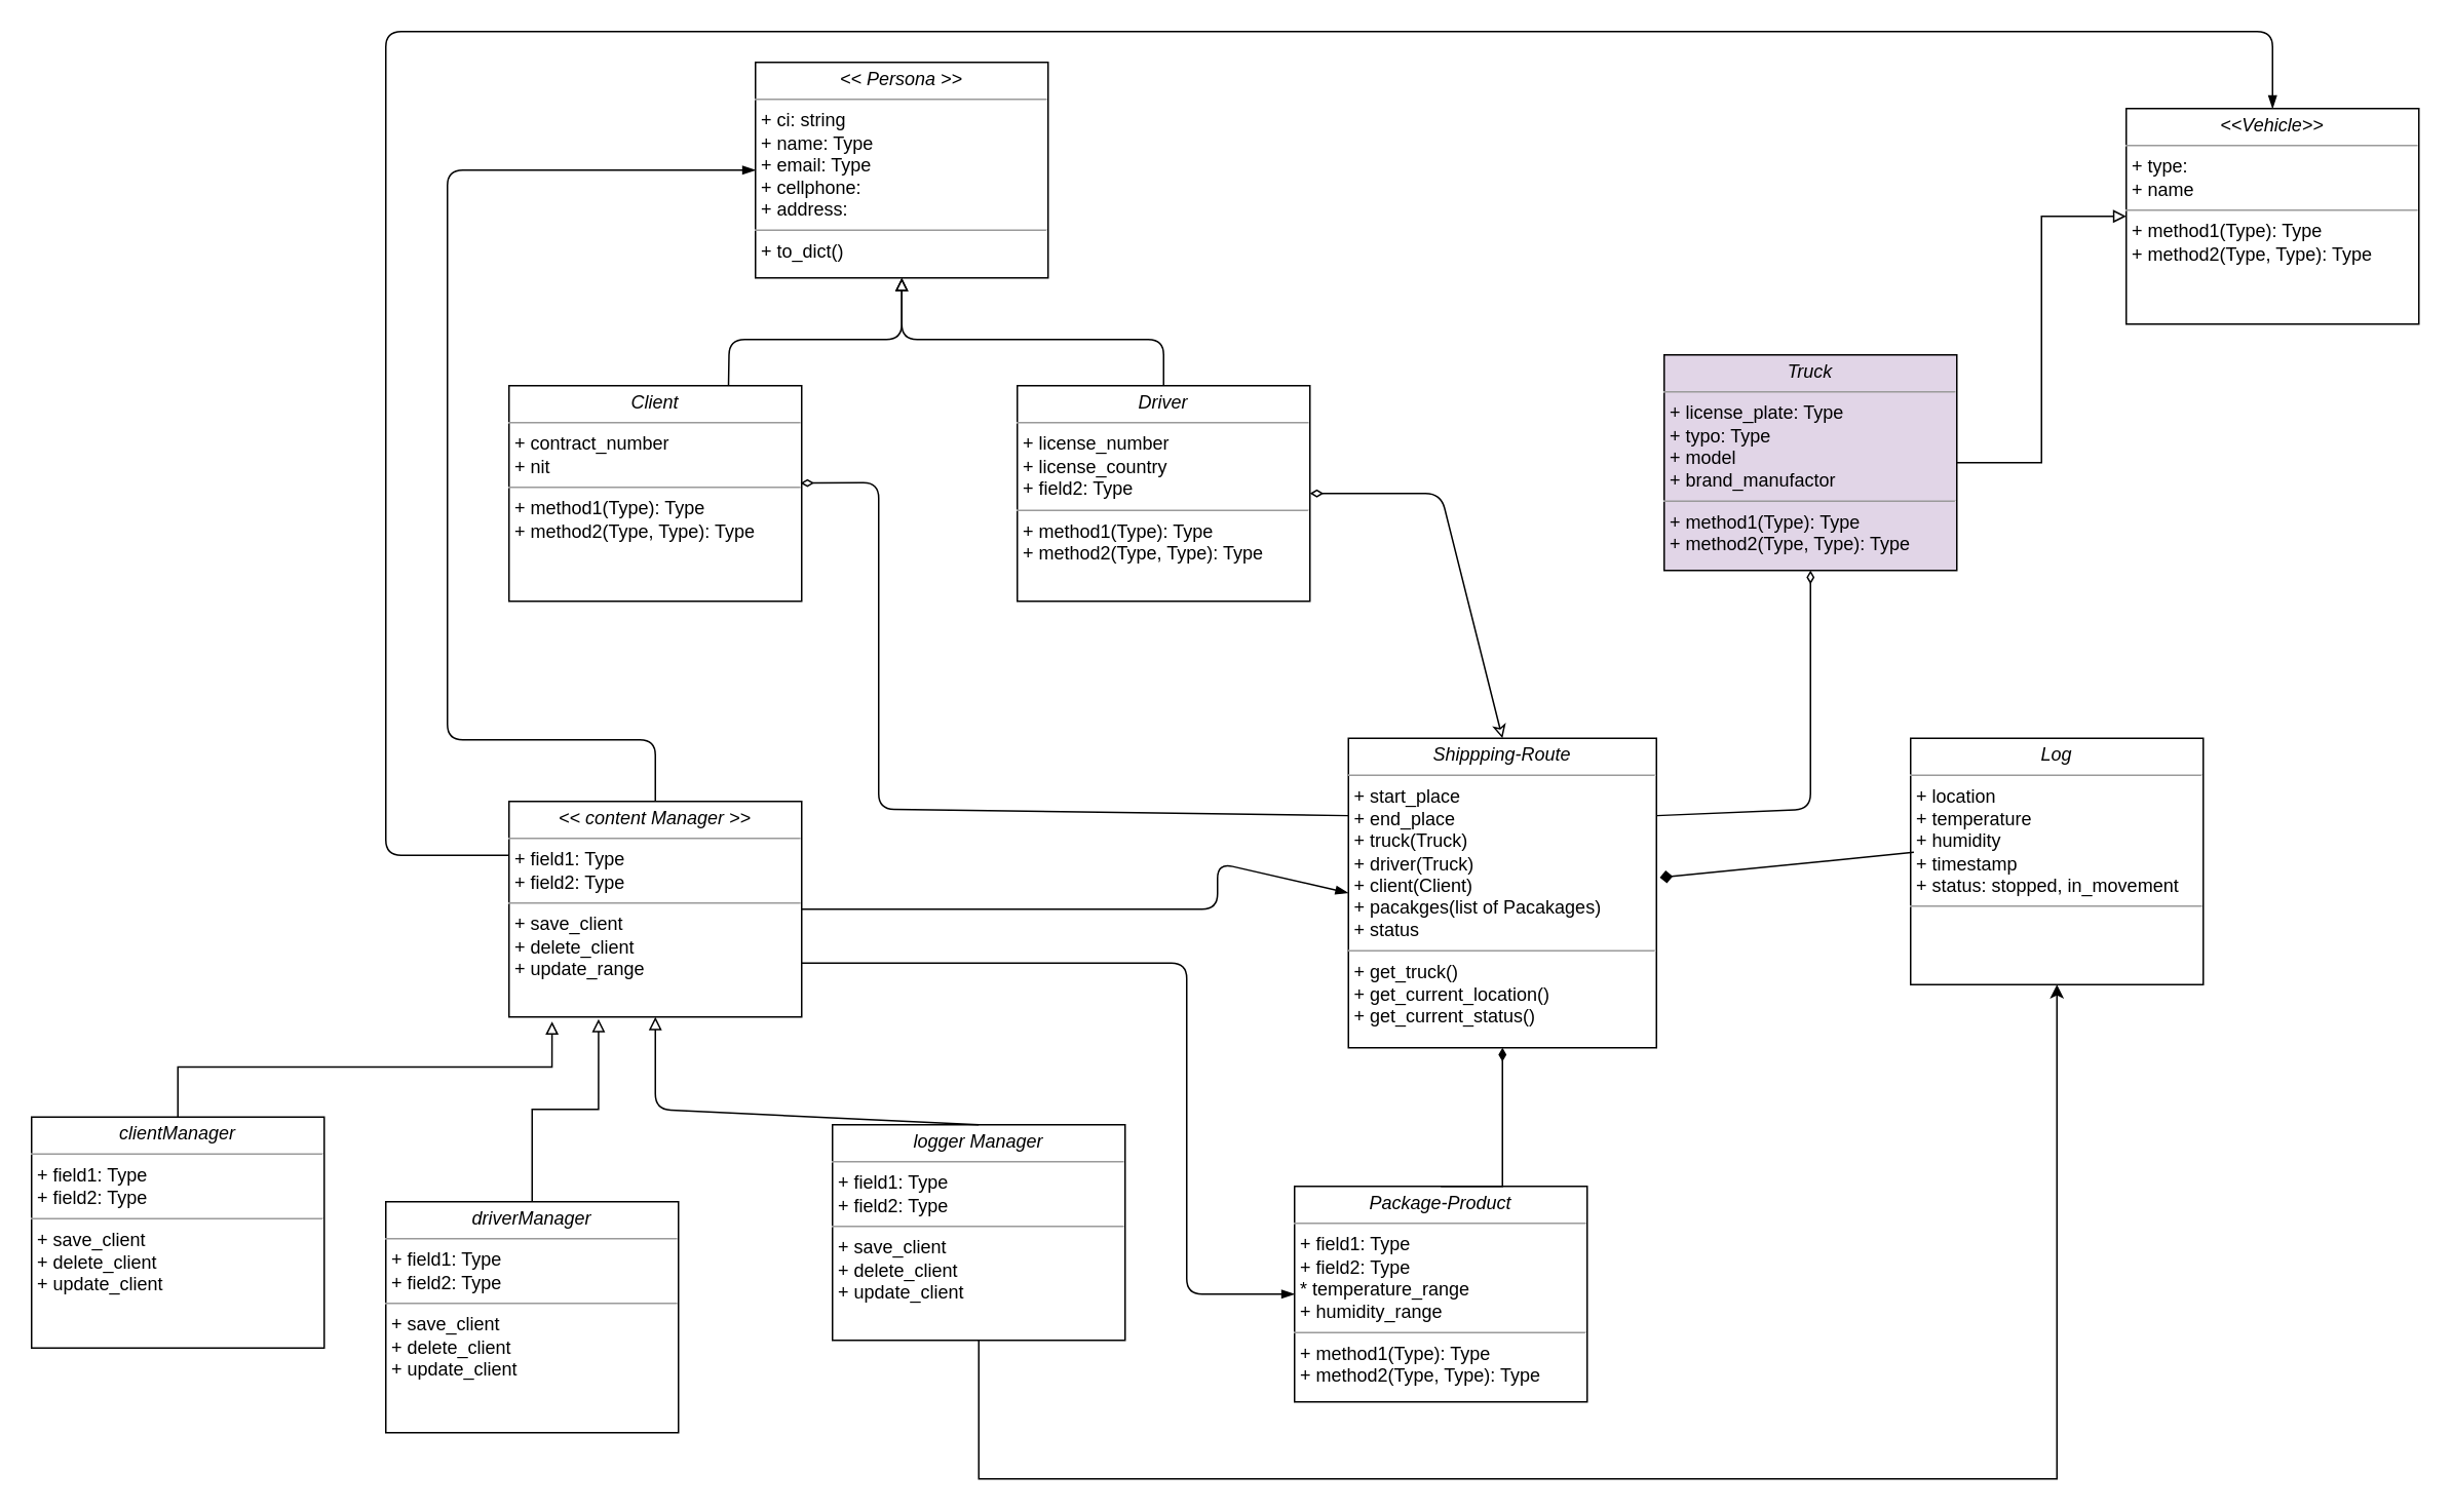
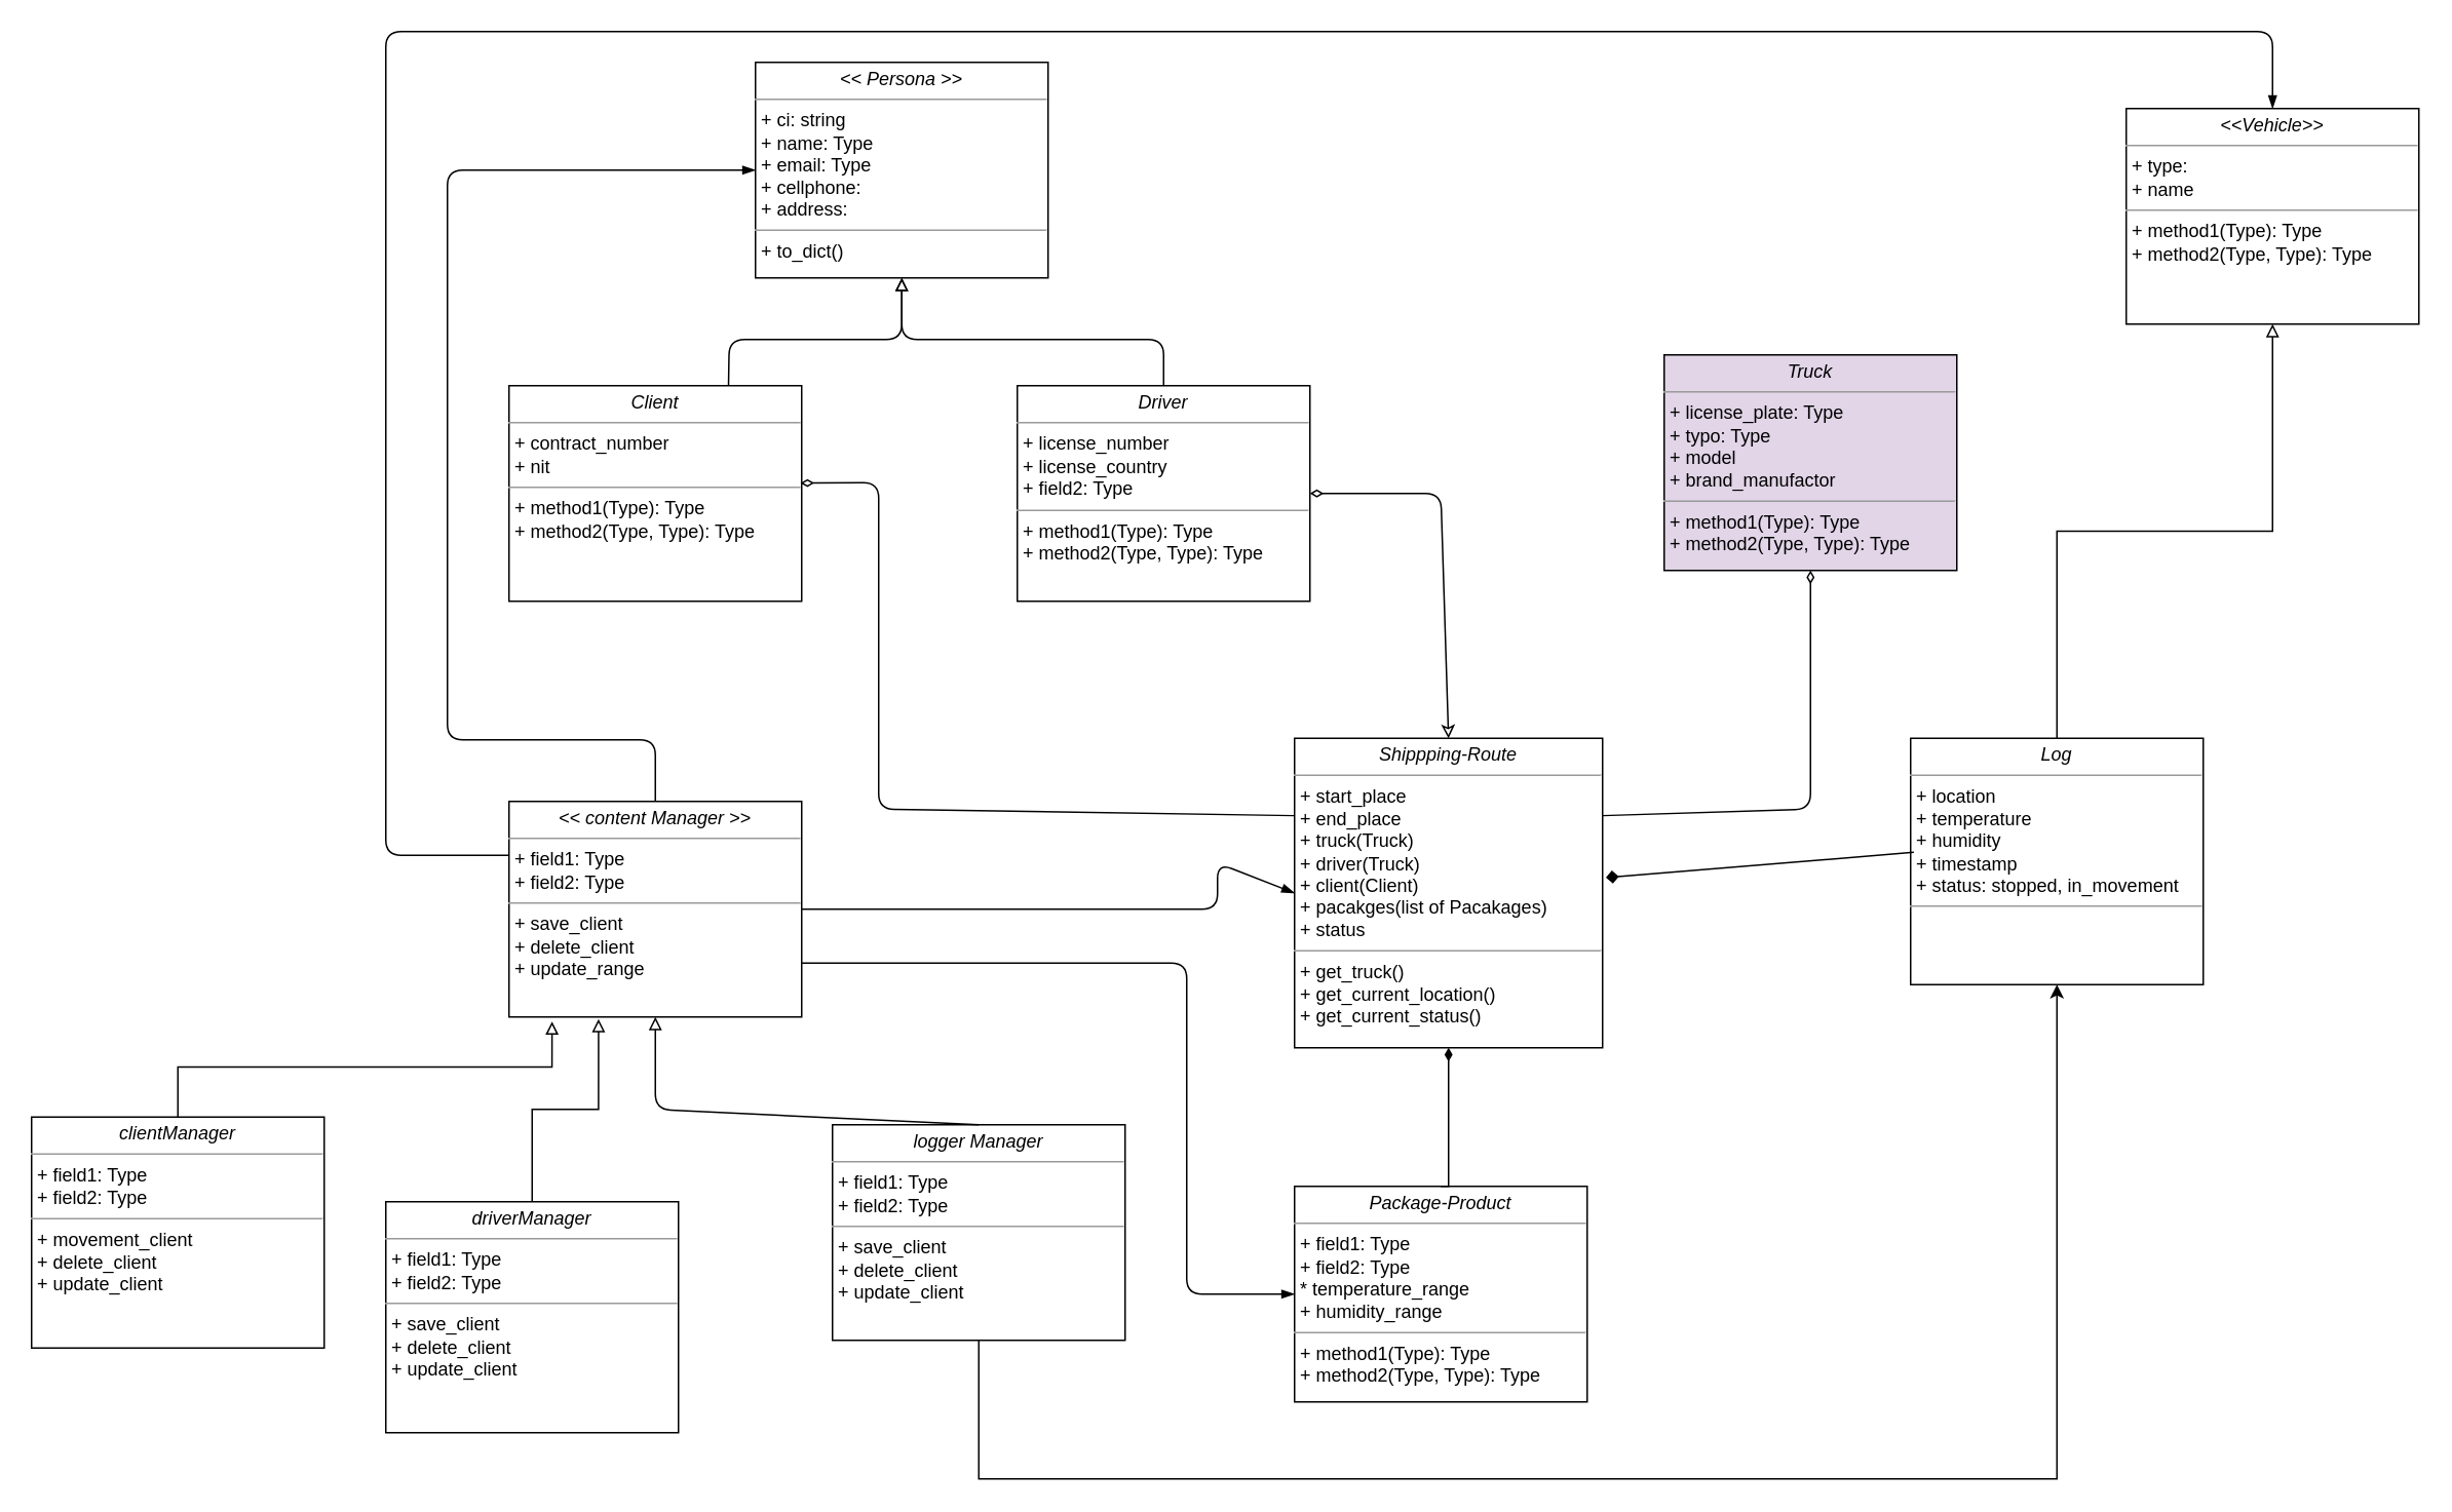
- <mxCell id="24" style="edgeStyle=orthogonalEdgeStyle;rounded=0;orthogonalLoop=1;jettySize=auto;html=1;entryX=1;entryY=0.5;entryDx=0;entryDy=0;startArrow=block;startFill=0;endArrow=none;endFill=0;" parent="1" source="25" target="6" edge="1"><mxGeometry relative="1" as="geometry" /></mxCell>
+ <mxCell id="24" style="edgeStyle=orthogonalEdgeStyle;rounded=0;orthogonalLoop=1;jettySize=auto;html=1;startArrow=block;startFill=0;endArrow=none;endFill=0;" parent="1" source="25" target="2" edge="1"><mxGeometry relative="1" as="geometry" /></mxCell>
- <mxCell id="9" value="&lt;p style=&quot;margin: 0px ; margin-top: 4px ; text-align: center&quot;&gt;&lt;i&gt;Shippping-Route&lt;/i&gt;&lt;/p&gt;&lt;hr size=&quot;1&quot;&gt;&lt;p style=&quot;margin: 0px ; margin-left: 4px&quot;&gt;+ start_place&lt;br&gt;+ end_place&lt;/p&gt;&lt;p style=&quot;margin: 0px ; margin-left: 4px&quot;&gt;+ truck(Truck)&lt;/p&gt;&lt;p style=&quot;margin: 0px ; margin-left: 4px&quot;&gt;+ driver(Truck)&lt;/p&gt;&lt;p style=&quot;margin: 0px ; margin-left: 4px&quot;&gt;+ client(Client)&lt;/p&gt;&lt;p style=&quot;margin: 0px ; margin-left: 4px&quot;&gt;+ pacakges(list of Pacakages)&lt;/p&gt;&lt;p style=&quot;margin: 0px ; margin-left: 4px&quot;&gt;+ status&lt;/p&gt;&lt;hr size=&quot;1&quot;&gt;&lt;p style=&quot;margin: 0px ; margin-left: 4px&quot;&gt;+ get_truck()&lt;/p&gt;&lt;p style=&quot;margin: 0px ; margin-left: 4px&quot;&gt;+ get_current_location()&lt;/p&gt;&lt;p style=&quot;margin: 0px ; margin-left: 4px&quot;&gt;+ get_current_status()&lt;/p&gt;" style="verticalAlign=top;align=left;overflow=fill;fontSize=12;fontFamily=Helvetica;html=1;rounded=0;shadow=0;comic=0;labelBackgroundColor=none;strokeWidth=1" parent="1" vertex="1"><mxGeometry x="875" y="479" width="200" height="201" as="geometry" /></mxCell>
+ <mxCell id="9" value="&lt;p style=&quot;margin: 0px ; margin-top: 4px ; text-align: center&quot;&gt;&lt;i&gt;Shippping-Route&lt;/i&gt;&lt;/p&gt;&lt;hr size=&quot;1&quot;&gt;&lt;p style=&quot;margin: 0px ; margin-left: 4px&quot;&gt;+ start_place&lt;br&gt;+ end_place&lt;/p&gt;&lt;p style=&quot;margin: 0px ; margin-left: 4px&quot;&gt;+ truck(Truck)&lt;/p&gt;&lt;p style=&quot;margin: 0px ; margin-left: 4px&quot;&gt;+ driver(Truck)&lt;/p&gt;&lt;p style=&quot;margin: 0px ; margin-left: 4px&quot;&gt;+ client(Client)&lt;/p&gt;&lt;p style=&quot;margin: 0px ; margin-left: 4px&quot;&gt;+ pacakges(list of Pacakages)&lt;/p&gt;&lt;p style=&quot;margin: 0px ; margin-left: 4px&quot;&gt;+ status&lt;/p&gt;&lt;hr size=&quot;1&quot;&gt;&lt;p style=&quot;margin: 0px ; margin-left: 4px&quot;&gt;+ get_truck()&lt;/p&gt;&lt;p style=&quot;margin: 0px ; margin-left: 4px&quot;&gt;+ get_current_location()&lt;/p&gt;&lt;p style=&quot;margin: 0px ; margin-left: 4px&quot;&gt;+ get_current_status()&lt;/p&gt;" style="verticalAlign=top;align=left;overflow=fill;fontSize=12;fontFamily=Helvetica;html=1;rounded=0;shadow=0;comic=0;labelBackgroundColor=none;strokeWidth=1" parent="1" vertex="1"><mxGeometry x="840" y="479" width="200" height="201" as="geometry" /></mxCell>
- <mxCell id="27" value="&lt;p style=&quot;margin: 0px ; margin-top: 4px ; text-align: center&quot;&gt;&lt;i&gt;clientManager&lt;/i&gt;&lt;/p&gt;&lt;hr size=&quot;1&quot;&gt;&lt;p style=&quot;margin: 0px ; margin-left: 4px&quot;&gt;+ field1: Type&lt;br&gt;+ field2: Type&lt;/p&gt;&lt;hr size=&quot;1&quot;&gt;&lt;p style=&quot;margin: 0px ; margin-left: 4px&quot;&gt;+ save_client&lt;br&gt;+ delete_client&lt;/p&gt;&lt;p style=&quot;margin: 0px ; margin-left: 4px&quot;&gt;+ update_client&lt;/p&gt;" style="verticalAlign=top;align=left;overflow=fill;fontSize=12;fontFamily=Helvetica;html=1;rounded=0;shadow=0;comic=0;labelBackgroundColor=none;strokeWidth=1" parent="1" vertex="1"><mxGeometry x="20" y="725" width="190" height="150" as="geometry" /></mxCell>
+ <mxCell id="27" value="&lt;p style=&quot;margin: 0px ; margin-top: 4px ; text-align: center&quot;&gt;&lt;i&gt;clientManager&lt;/i&gt;&lt;/p&gt;&lt;hr size=&quot;1&quot;&gt;&lt;p style=&quot;margin: 0px ; margin-left: 4px&quot;&gt;+ field1: Type&lt;br&gt;+ field2: Type&lt;/p&gt;&lt;hr size=&quot;1&quot;&gt;&lt;p style=&quot;margin: 0px ; margin-left: 4px&quot;&gt;+ movement_client&lt;br&gt;+ delete_client&lt;/p&gt;&lt;p style=&quot;margin: 0px ; margin-left: 4px&quot;&gt;+ update_client&lt;/p&gt;" style="verticalAlign=top;align=left;overflow=fill;fontSize=12;fontFamily=Helvetica;html=1;rounded=0;shadow=0;comic=0;labelBackgroundColor=none;strokeWidth=1" parent="1" vertex="1"><mxGeometry x="20" y="725" width="190" height="150" as="geometry" /></mxCell>
